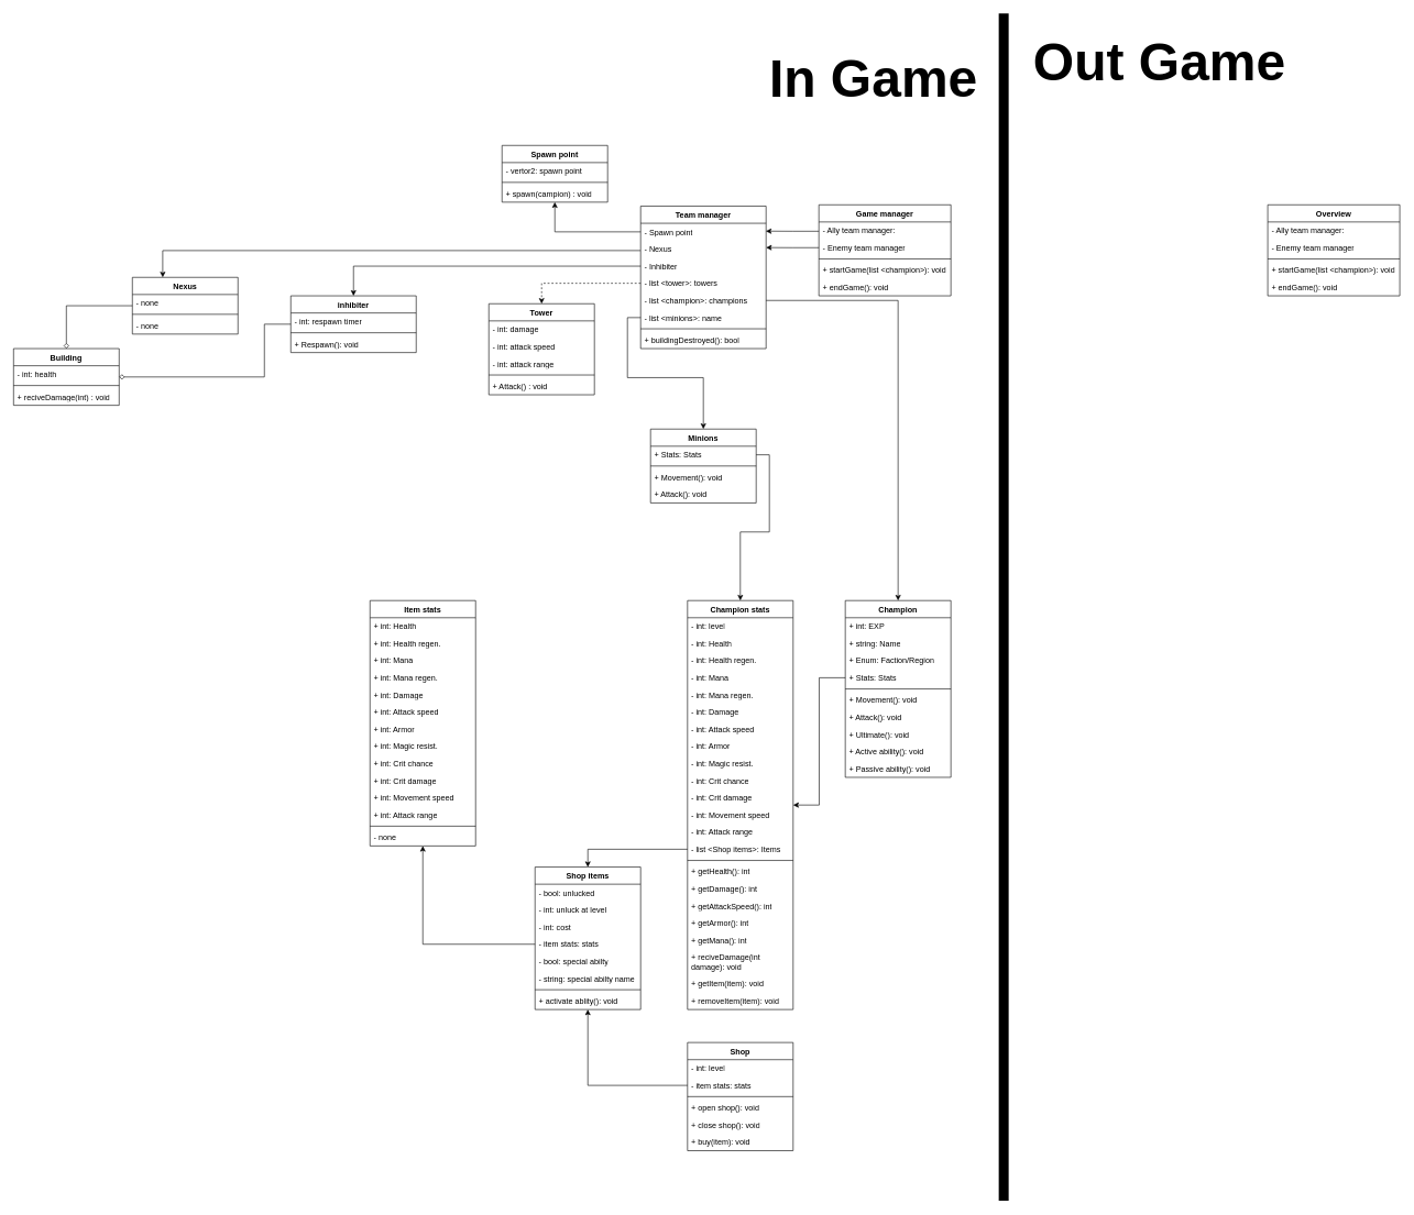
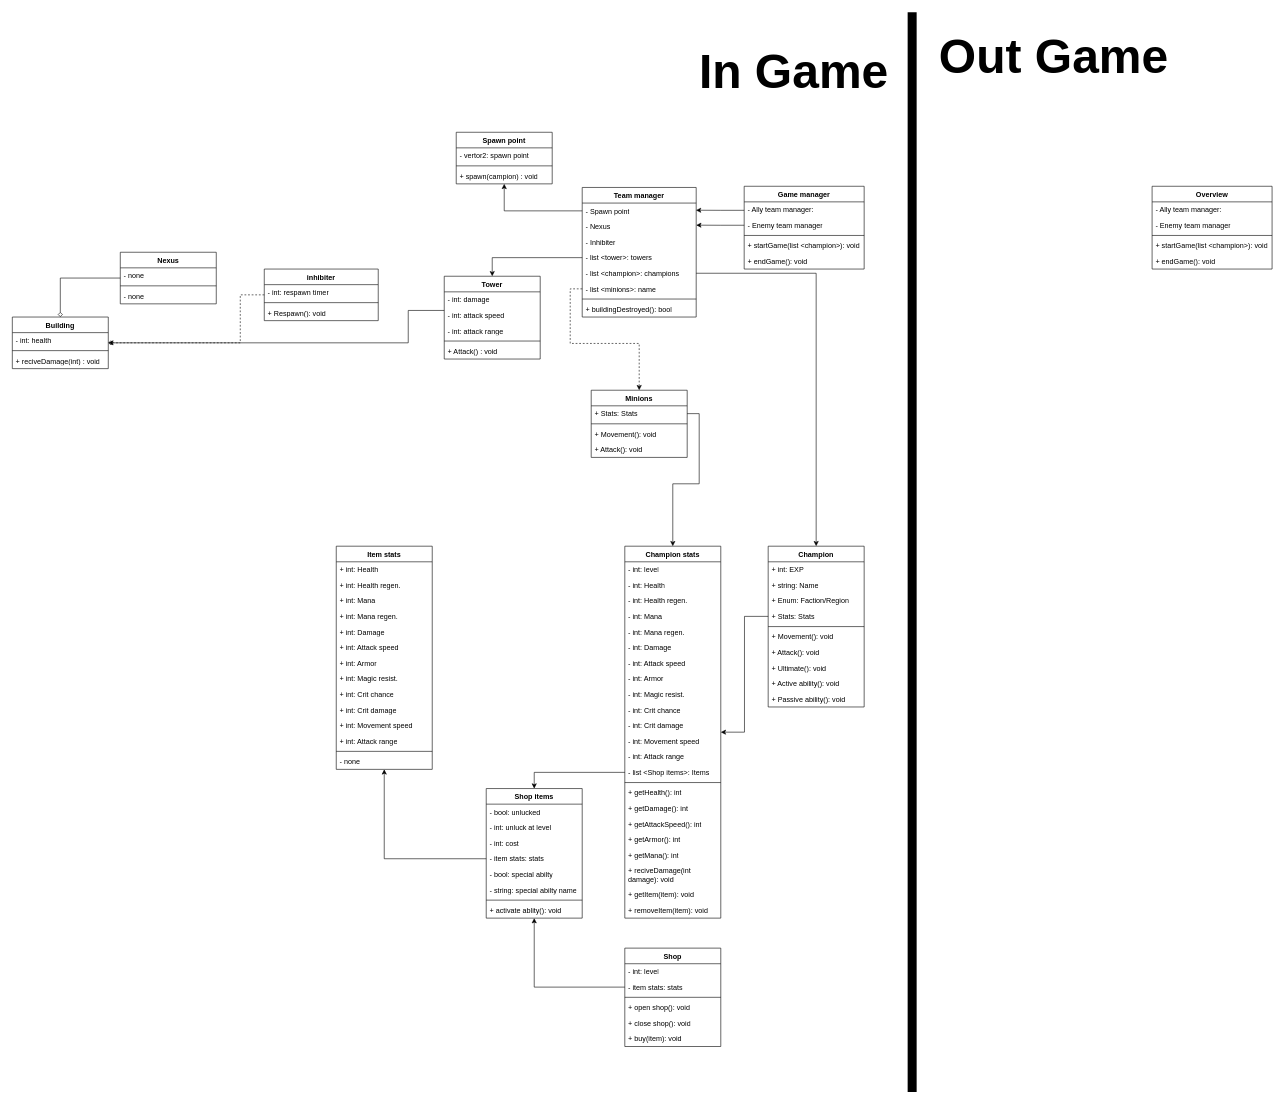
- <mxCell id="132" style="edgeStyle=orthogonalEdgeStyle;rounded=0;orthogonalLoop=1;jettySize=auto;html=1;" edge="1" parent="1" source="100" target="93"><mxGeometry relative="1" as="geometry" /></mxCell>
- <mxCell id="110" style="edgeStyle=orthogonalEdgeStyle;rounded=0;orthogonalLoop=1;jettySize=auto;html=1;exitX=-0.002;exitY=0.591;exitDx=0;exitDy=0;exitPerimeter=0;" edge="1" parent="1" source="99" target="71"><mxGeometry relative="1" as="geometry"><Array as="points"><mxPoint x="246" y="379" /></Array></mxGeometry></mxCell>
- <mxCell id="133" style="edgeStyle=orthogonalEdgeStyle;rounded=0;orthogonalLoop=1;jettySize=auto;html=1;dashed=1;" edge="1" parent="1" source="101" target="82"><mxGeometry relative="1" as="geometry" /></mxCell>
+ <mxCell id="133" style="edgeStyle=orthogonalEdgeStyle;rounded=0;orthogonalLoop=1;jettySize=auto;html=1;" edge="1" parent="1" source="101" target="82"><mxGeometry relative="1" as="geometry" /></mxCell>
- <mxCell id="92" style="edgeStyle=orthogonalEdgeStyle;rounded=0;orthogonalLoop=1;jettySize=auto;html=1;endArrow=diamond;endFill=0;" edge="1" parent="1" source="93" target="106"><mxGeometry relative="1" as="geometry"><Array as="points"><mxPoint x="400" y="491" /><mxPoint x="400" y="571" /></Array></mxGeometry></mxCell>
+ <mxCell id="92" style="edgeStyle=orthogonalEdgeStyle;rounded=0;orthogonalLoop=1;jettySize=auto;html=1;endArrow=diamond;endFill=0;dashed=1;" edge="1" parent="1" source="93" target="106"><mxGeometry relative="1" as="geometry"><Array as="points"><mxPoint x="400" y="491" /><mxPoint x="400" y="571" /></Array></mxGeometry></mxCell>
+ <mxCell id="81" style="edgeStyle=orthogonalEdgeStyle;rounded=0;orthogonalLoop=1;jettySize=auto;html=1;" edge="1" parent="1" source="82" target="106"><mxGeometry relative="1" as="geometry"><Array as="points"><mxPoint x="680" y="517" /><mxPoint x="680" y="571" /></Array></mxGeometry></mxCell>
- <mxCell id="129" style="edgeStyle=orthogonalEdgeStyle;rounded=0;orthogonalLoop=1;jettySize=auto;html=1;exitX=0;exitY=0.5;exitDx=0;exitDy=0;" edge="1" parent="1" source="103" target="76"><mxGeometry relative="1" as="geometry" /></mxCell>
+ <mxCell id="129" style="edgeStyle=orthogonalEdgeStyle;rounded=0;orthogonalLoop=1;jettySize=auto;html=1;exitX=0;exitY=0.5;exitDx=0;exitDy=0;dashed=1;" edge="1" parent="1" source="103" target="76"><mxGeometry relative="1" as="geometry" /></mxCell>
